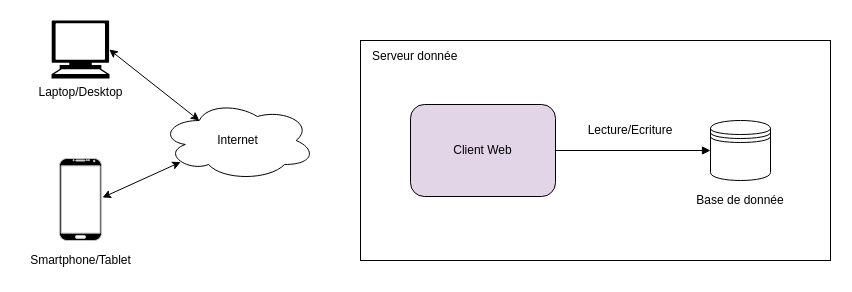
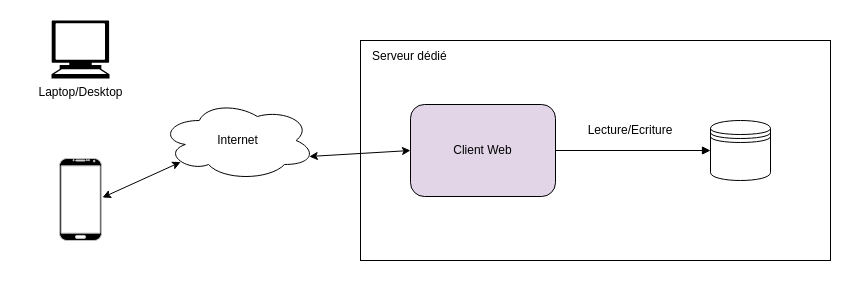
- <mxCell id="12" value="Serveur donnée" style="text;html=1;strokeColor=none;fillColor=none;align=left;verticalAlign=middle;whiteSpace=wrap;rounded=0;" vertex="1" parent="1"><mxGeometry x="370" y="50" width="140" height="12" as="geometry" /></mxCell>
+ <mxCell id="12" value="Serveur dédié" style="text;html=1;strokeColor=none;fillColor=none;align=left;verticalAlign=middle;whiteSpace=wrap;rounded=0;" vertex="1" parent="1"><mxGeometry x="370" y="50" width="140" height="12" as="geometry" /></mxCell>
- <mxCell id="15" value="" style="endArrow=classic;startArrow=classic;html=1;entryX=0.25;entryY=0.25;entryDx=0;entryDy=0;entryPerimeter=0;exitX=0.995;exitY=0.5;exitDx=0;exitDy=0;exitPerimeter=0;" edge="1" parent="1" source="3" target="8"><mxGeometry width="50" height="50" relative="1" as="geometry"><mxPoint x="150" y="110" as="sourcePoint" /><mxPoint x="200" y="60" as="targetPoint" /></mxGeometry></mxCell>
+ <mxCell id="13" value="" style="endArrow=classic;startArrow=classic;html=1;entryX=0;entryY=0.5;entryDx=0;entryDy=0;exitX=0.96;exitY=0.7;exitDx=0;exitDy=0;exitPerimeter=0;" edge="1" parent="1" source="8" target="5"><mxGeometry width="50" height="50" relative="1" as="geometry"><mxPoint x="240" y="270" as="sourcePoint" /><mxPoint x="290" y="220" as="targetPoint" /></mxGeometry></mxCell>
- <mxCell id="9" value="Base de donnée" style="text;html=1;strokeColor=none;fillColor=none;align=center;verticalAlign=middle;whiteSpace=wrap;rounded=0;" vertex="1" parent="1"><mxGeometry x="690" y="190" width="100" height="20" as="geometry" /></mxCell>
- <mxCell id="7" value="Smartphone/Tablet" style="text;html=1;align=center;verticalAlign=middle;resizable=0;points=[];autosize=1;" vertex="1" parent="1"><mxGeometry x="20" y="250" width="120" height="20" as="geometry" /></mxCell>
